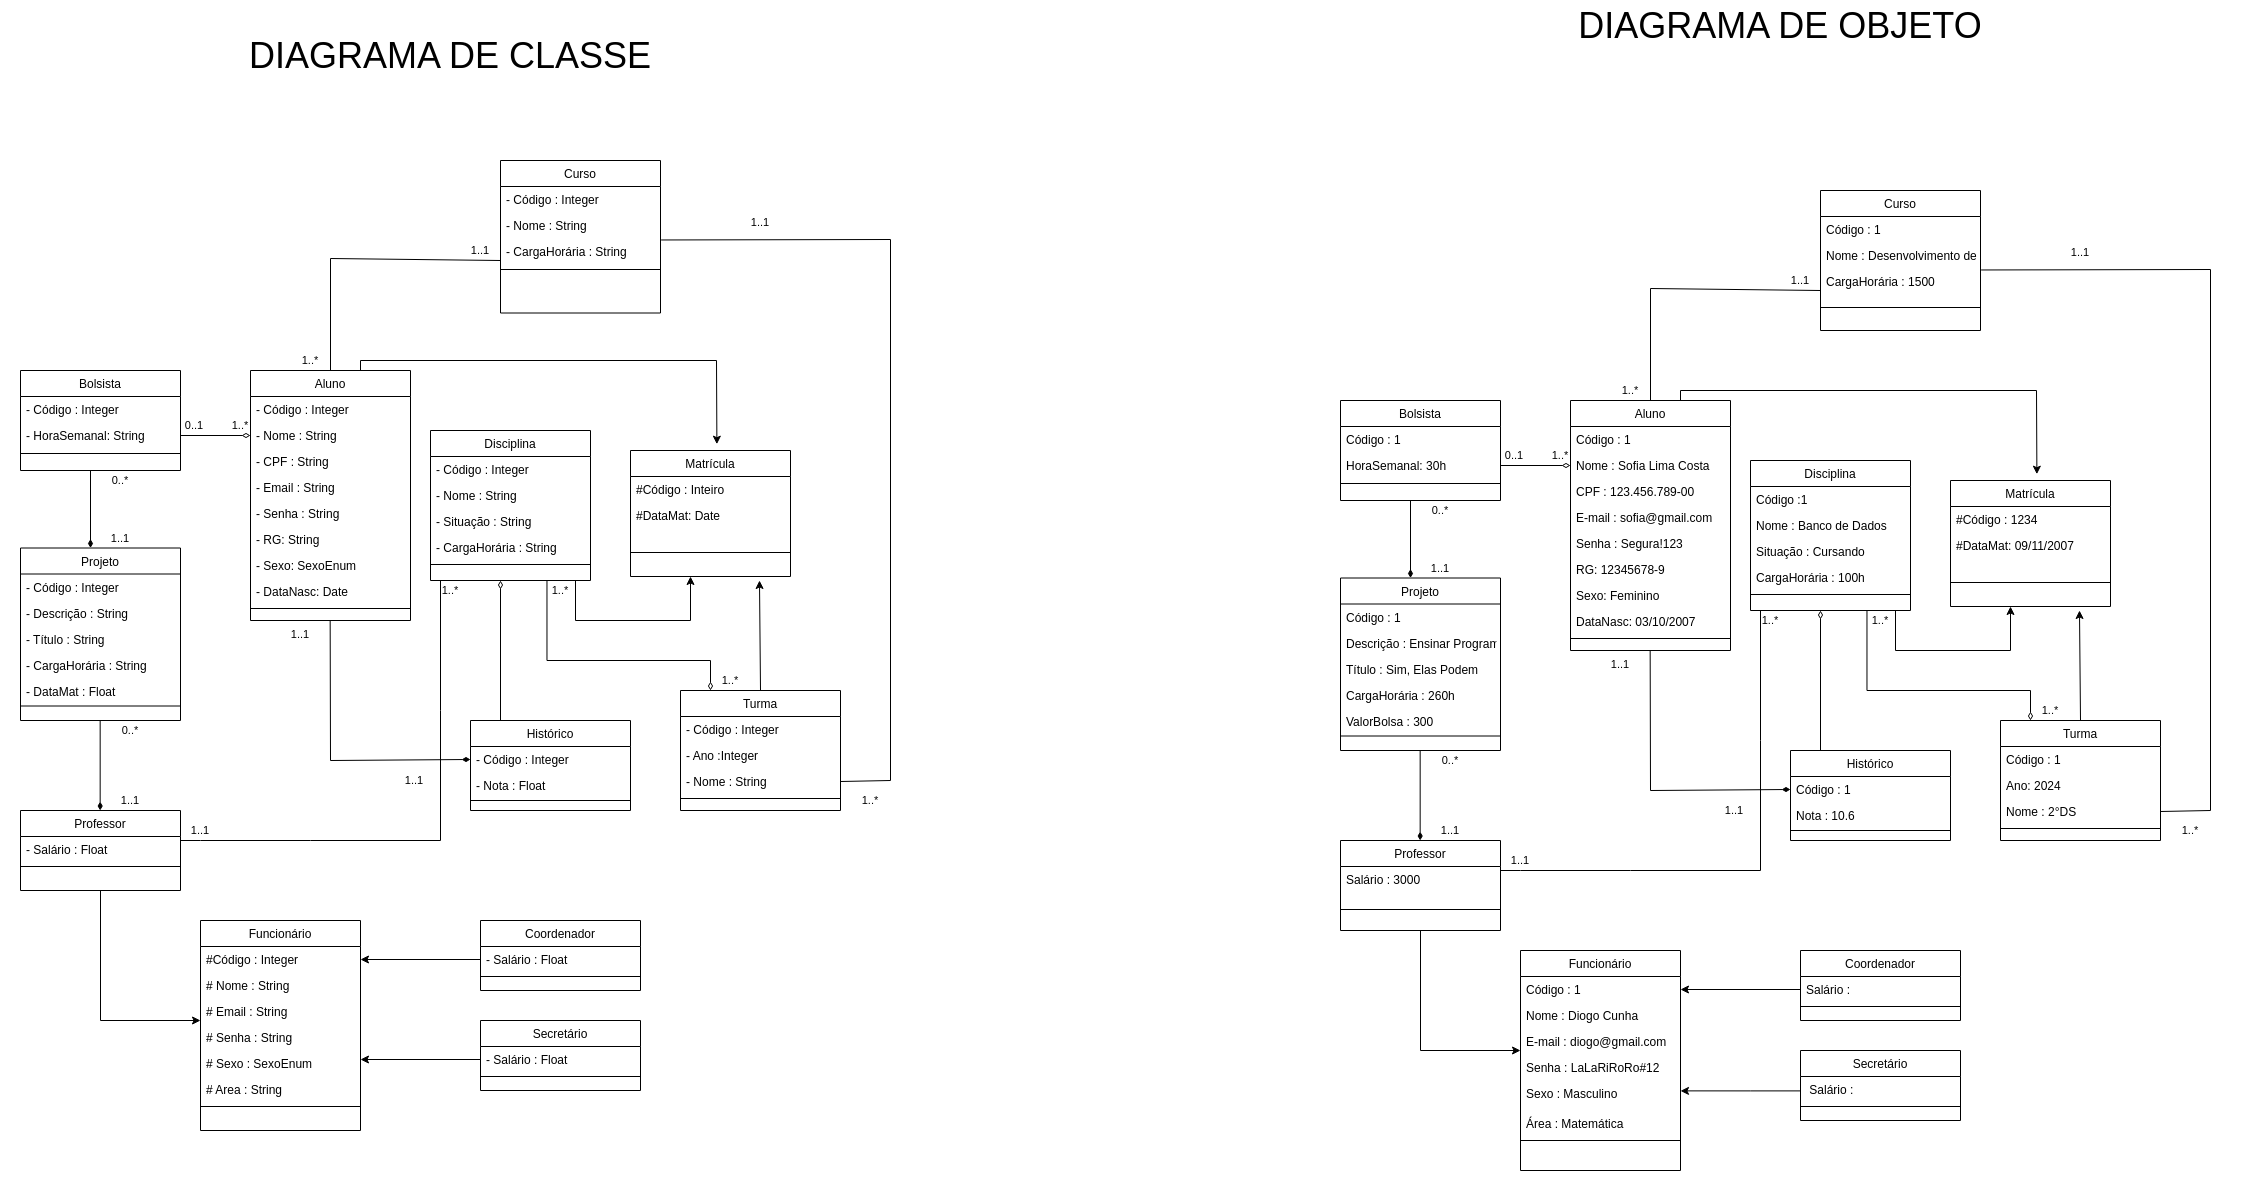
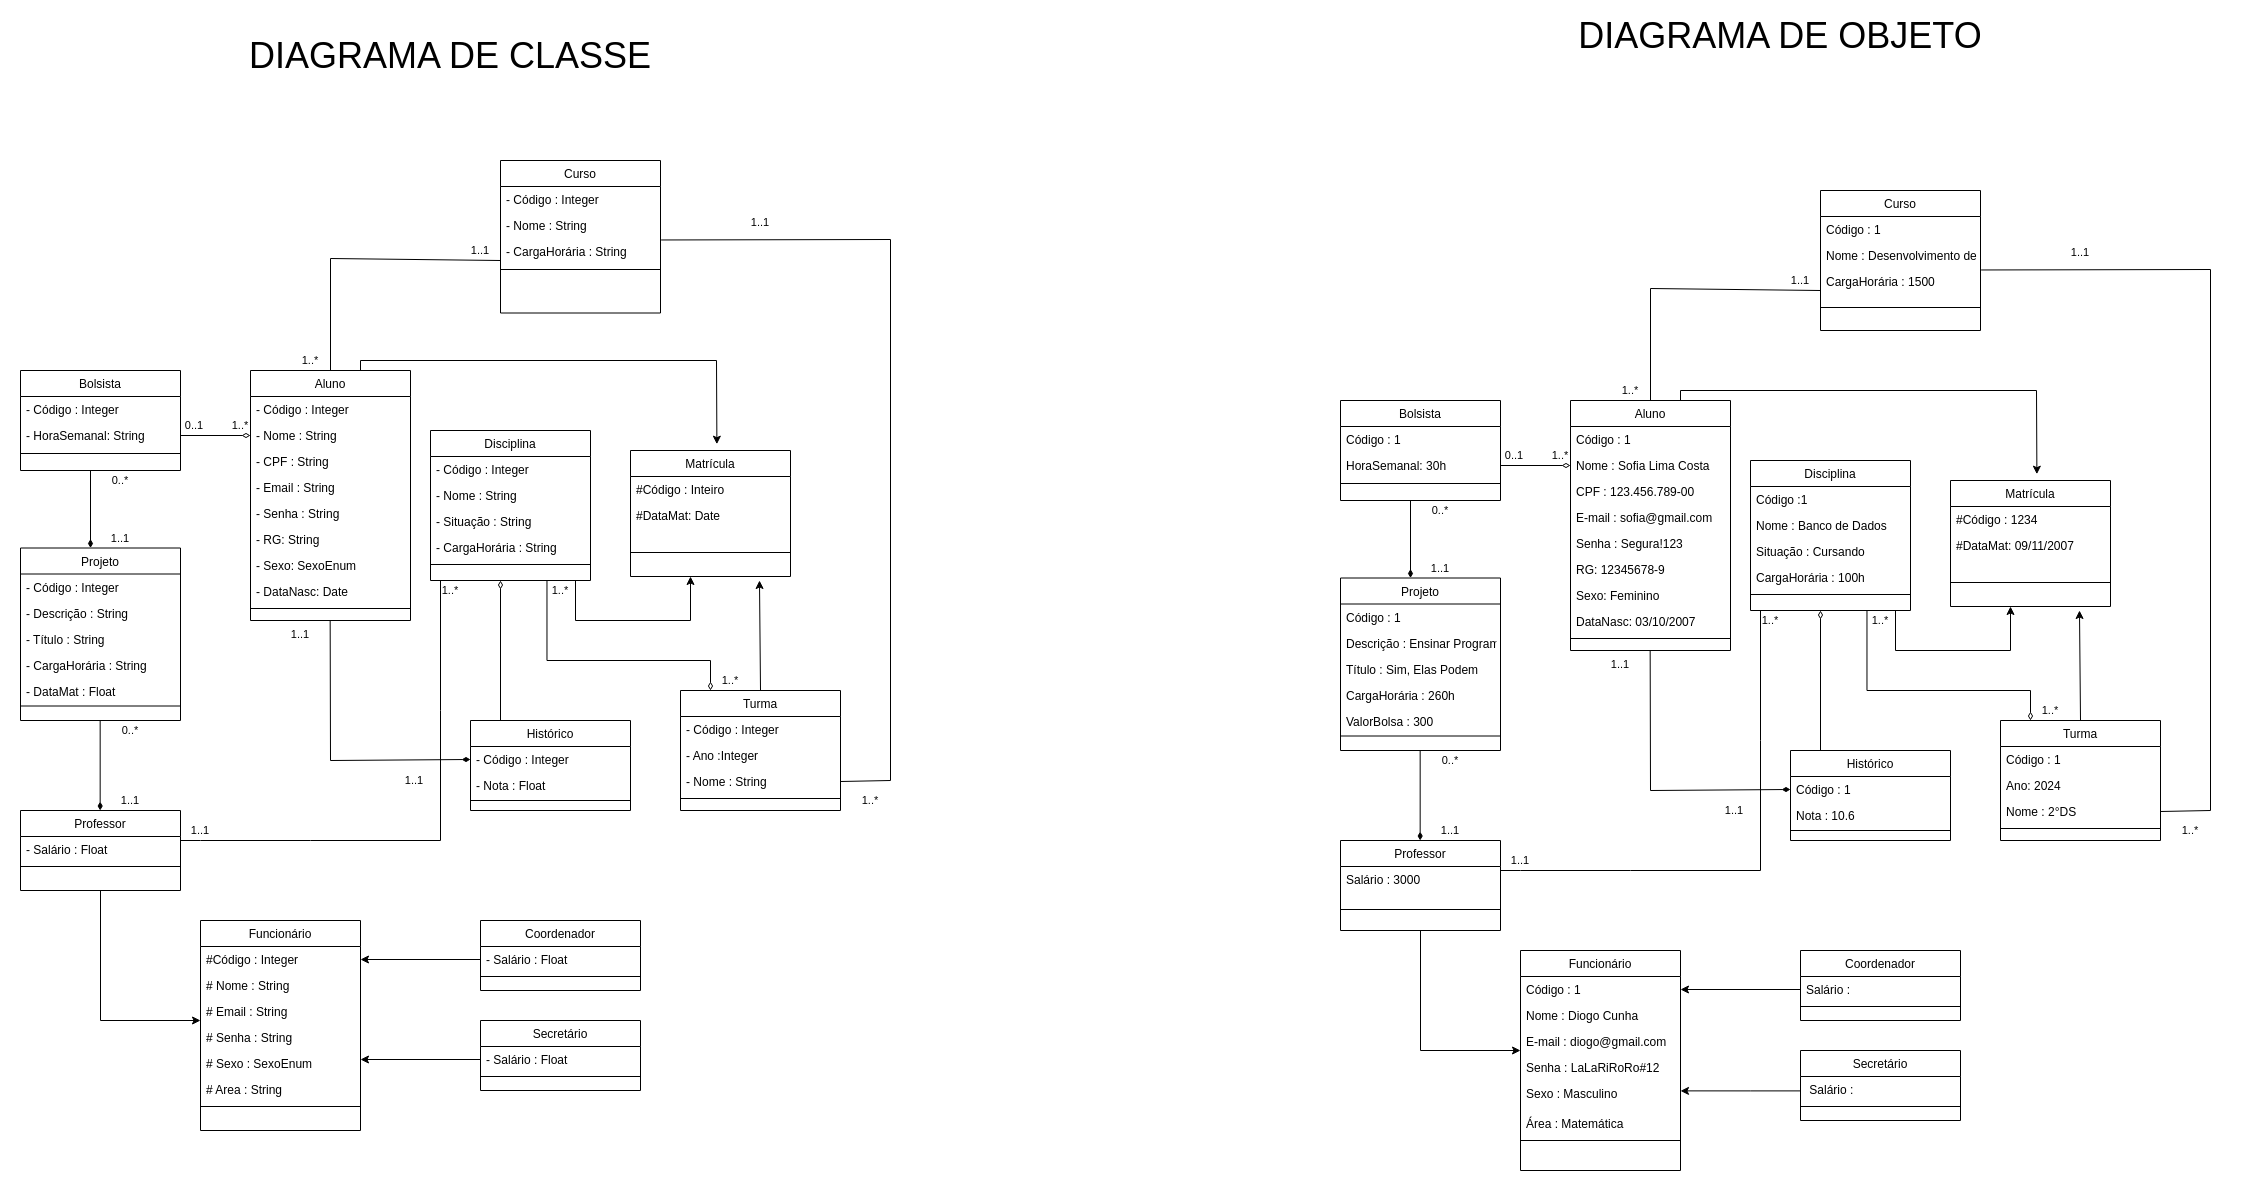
- <mxCell id="191" value="&lt;font style=&quot;font-size: 36px;&quot;&gt;DIAGRAMA DE OBJETO&lt;/font&gt;" style="text;strokeColor=none;align=center;fillColor=none;html=1;verticalAlign=middle;whiteSpace=wrap;rounded=0;" parent="1" vertex="1"><mxGeometry x="1540" y="10" width="480" height="30" as="geometry" /></mxCell>
+ <mxCell id="191" value="&lt;font style=&quot;font-size: 36px;&quot;&gt;DIAGRAMA DE OBJETO&lt;/font&gt;" style="text;strokeColor=none;align=center;fillColor=none;html=1;verticalAlign=middle;whiteSpace=wrap;rounded=0;" parent="1" vertex="1"><mxGeometry x="1540" y="20" width="480" height="30" as="geometry" /></mxCell>
